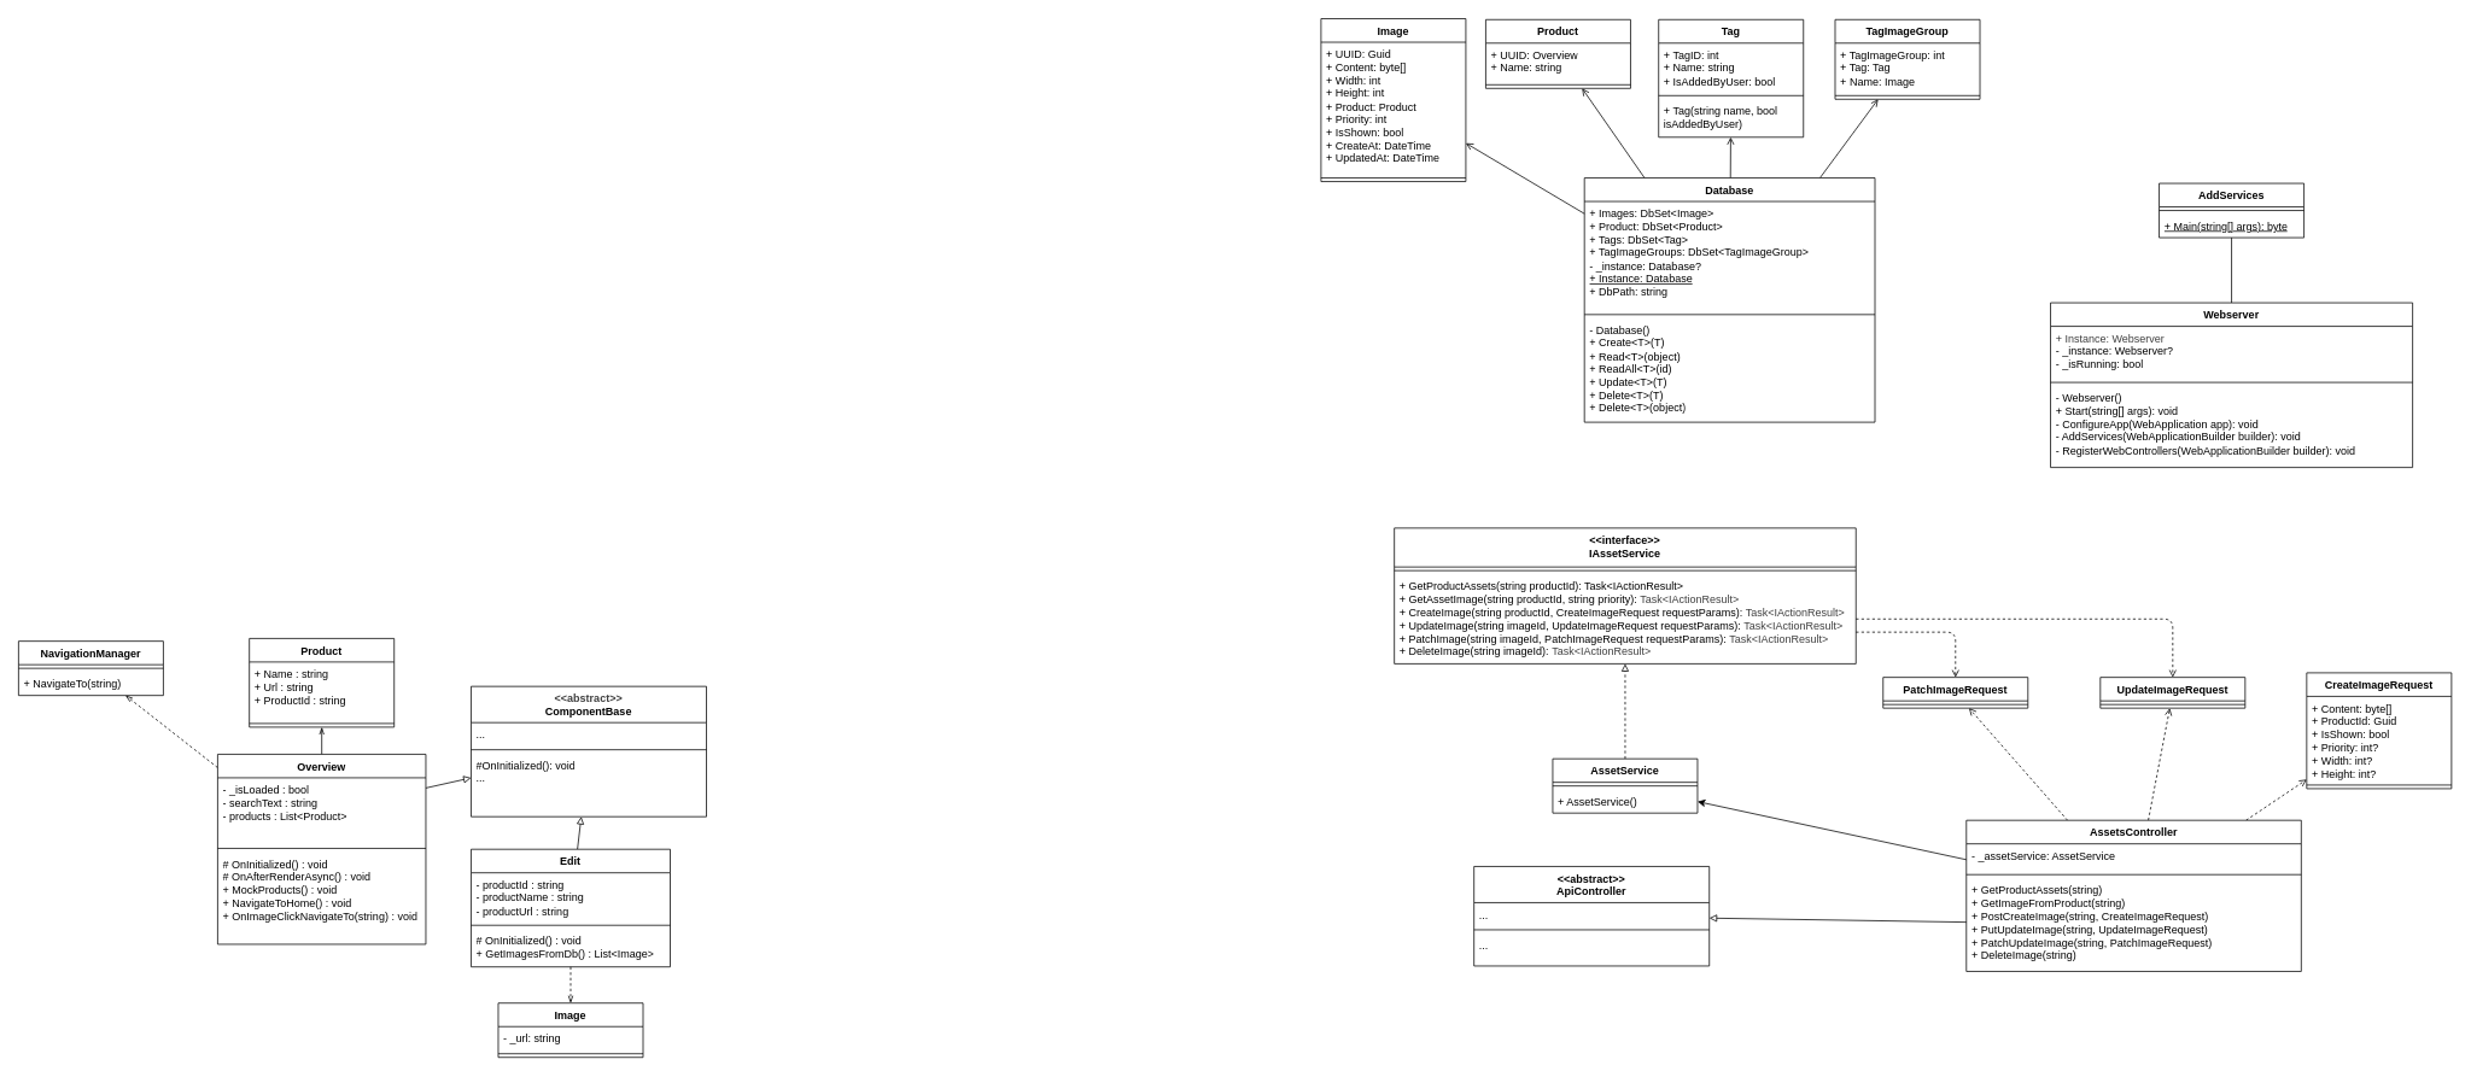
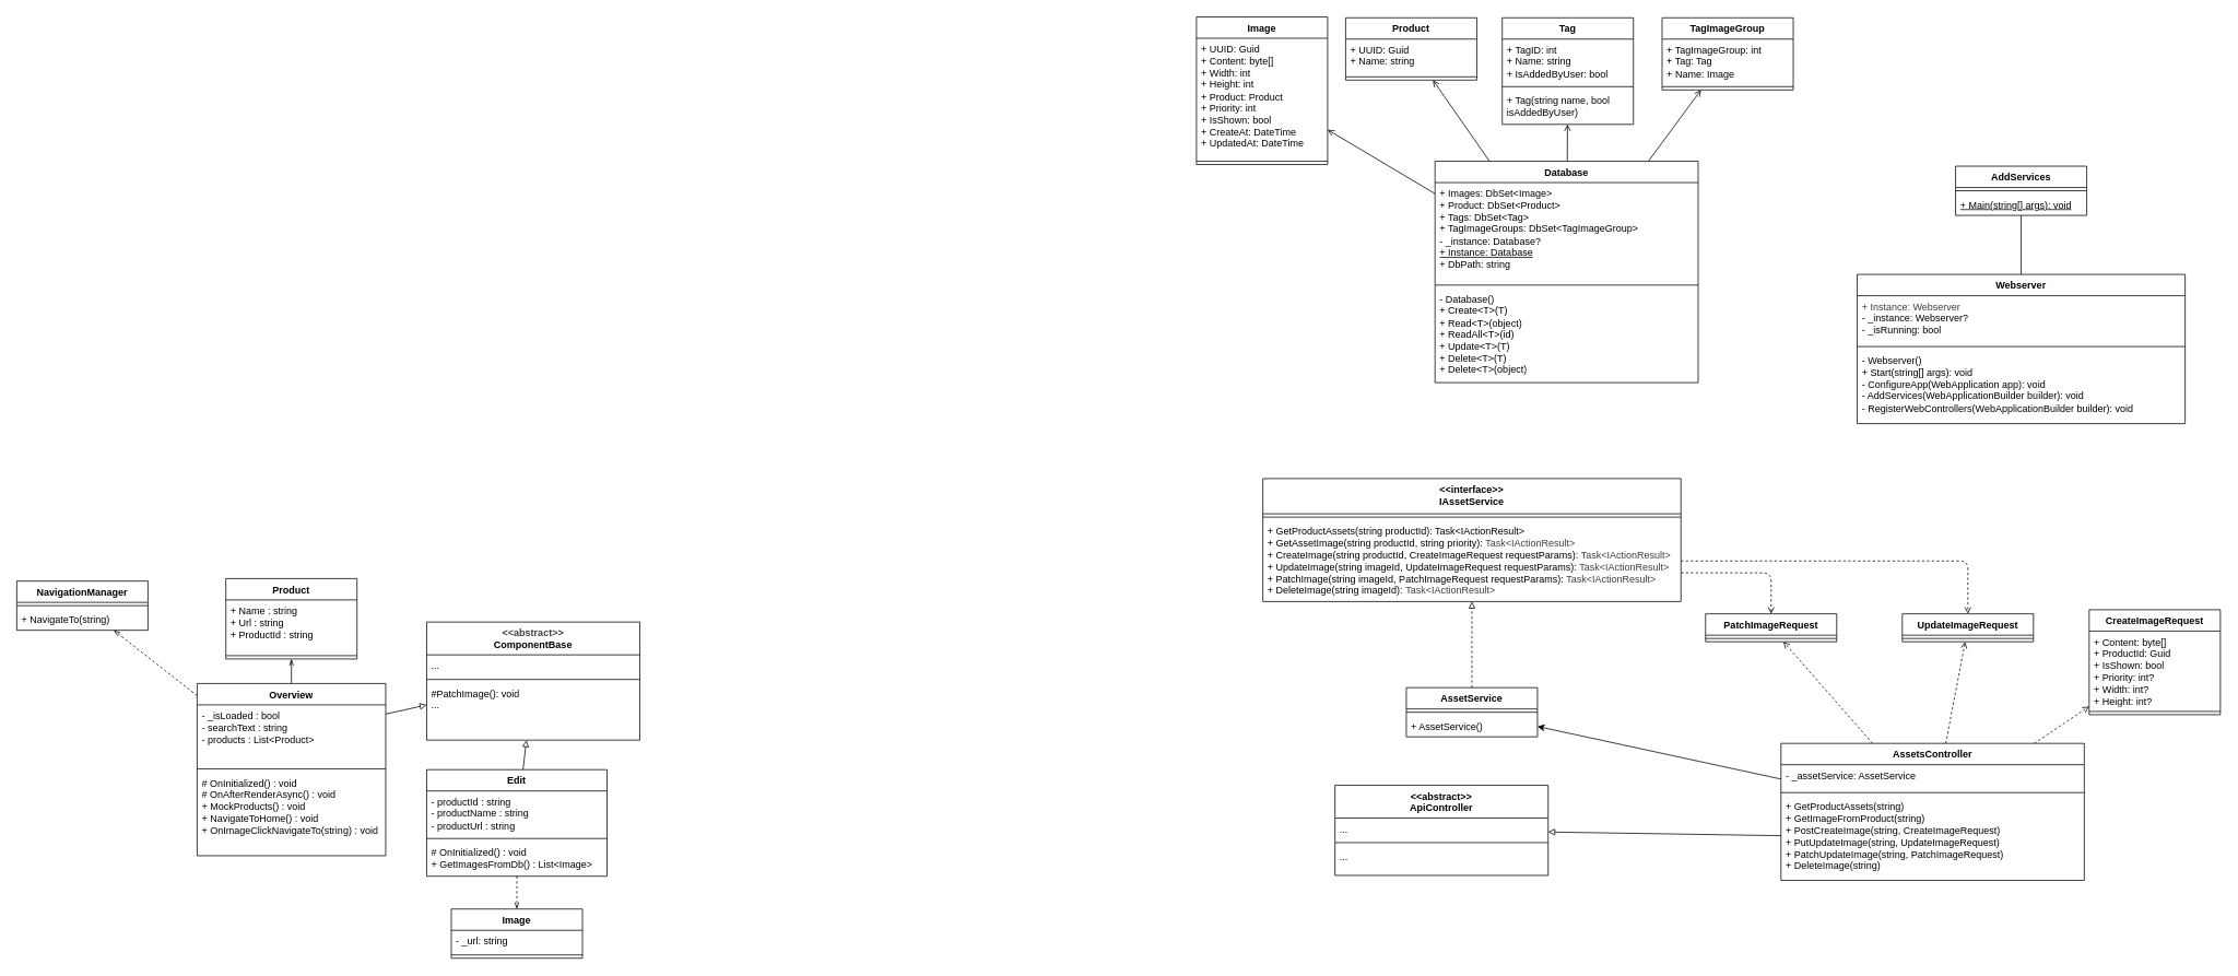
- <mxCell id="76" value="+ UUID: Overview&lt;div&gt;+ Name: string&lt;/div&gt;" style="text;strokeColor=none;fillColor=none;align=left;verticalAlign=top;spacingLeft=4;spacingRight=4;overflow=hidden;rotatable=0;points=[[0,0.5],[1,0.5]];portConstraint=eastwest;whiteSpace=wrap;html=1;" vertex="1" parent="75"><mxGeometry y="26" width="160" height="42" as="geometry" /></mxCell>
+ <mxCell id="76" value="+ UUID: Guid&lt;div&gt;+ Name: string&lt;/div&gt;" style="text;strokeColor=none;fillColor=none;align=left;verticalAlign=top;spacingLeft=4;spacingRight=4;overflow=hidden;rotatable=0;points=[[0,0.5],[1,0.5]];portConstraint=eastwest;whiteSpace=wrap;html=1;" vertex="1" parent="75"><mxGeometry y="26" width="160" height="42" as="geometry" /></mxCell>
- <mxCell id="8" value="&lt;u&gt;+ Main(string[] args): byte&lt;/u&gt;" style="text;strokeColor=none;fillColor=none;align=left;verticalAlign=top;spacingLeft=4;spacingRight=4;overflow=hidden;rotatable=0;points=[[0,0.5],[1,0.5]];portConstraint=eastwest;whiteSpace=wrap;html=1;" parent="6" vertex="1"><mxGeometry y="34" width="160" height="26" as="geometry" /></mxCell>
+ <mxCell id="8" value="&lt;u&gt;+ Main(string[] args): void&lt;/u&gt;" style="text;strokeColor=none;fillColor=none;align=left;verticalAlign=top;spacingLeft=4;spacingRight=4;overflow=hidden;rotatable=0;points=[[0,0.5],[1,0.5]];portConstraint=eastwest;whiteSpace=wrap;html=1;" parent="6" vertex="1"><mxGeometry y="34" width="160" height="26" as="geometry" /></mxCell>
- <mxCell id="58" value="#OnInitialized(): void&lt;div&gt;...&lt;/div&gt;" style="text;strokeColor=none;fillColor=none;align=left;verticalAlign=top;spacingLeft=4;spacingRight=4;overflow=hidden;rotatable=0;points=[[0,0.5],[1,0.5]];portConstraint=eastwest;whiteSpace=wrap;html=1;" vertex="1" parent="55"><mxGeometry y="74" width="260" height="70" as="geometry" /></mxCell>
+ <mxCell id="58" value="#PatchImage(): void&lt;div&gt;...&lt;/div&gt;" style="text;strokeColor=none;fillColor=none;align=left;verticalAlign=top;spacingLeft=4;spacingRight=4;overflow=hidden;rotatable=0;points=[[0,0.5],[1,0.5]];portConstraint=eastwest;whiteSpace=wrap;html=1;" vertex="1" parent="55"><mxGeometry y="74" width="260" height="70" as="geometry" /></mxCell>
